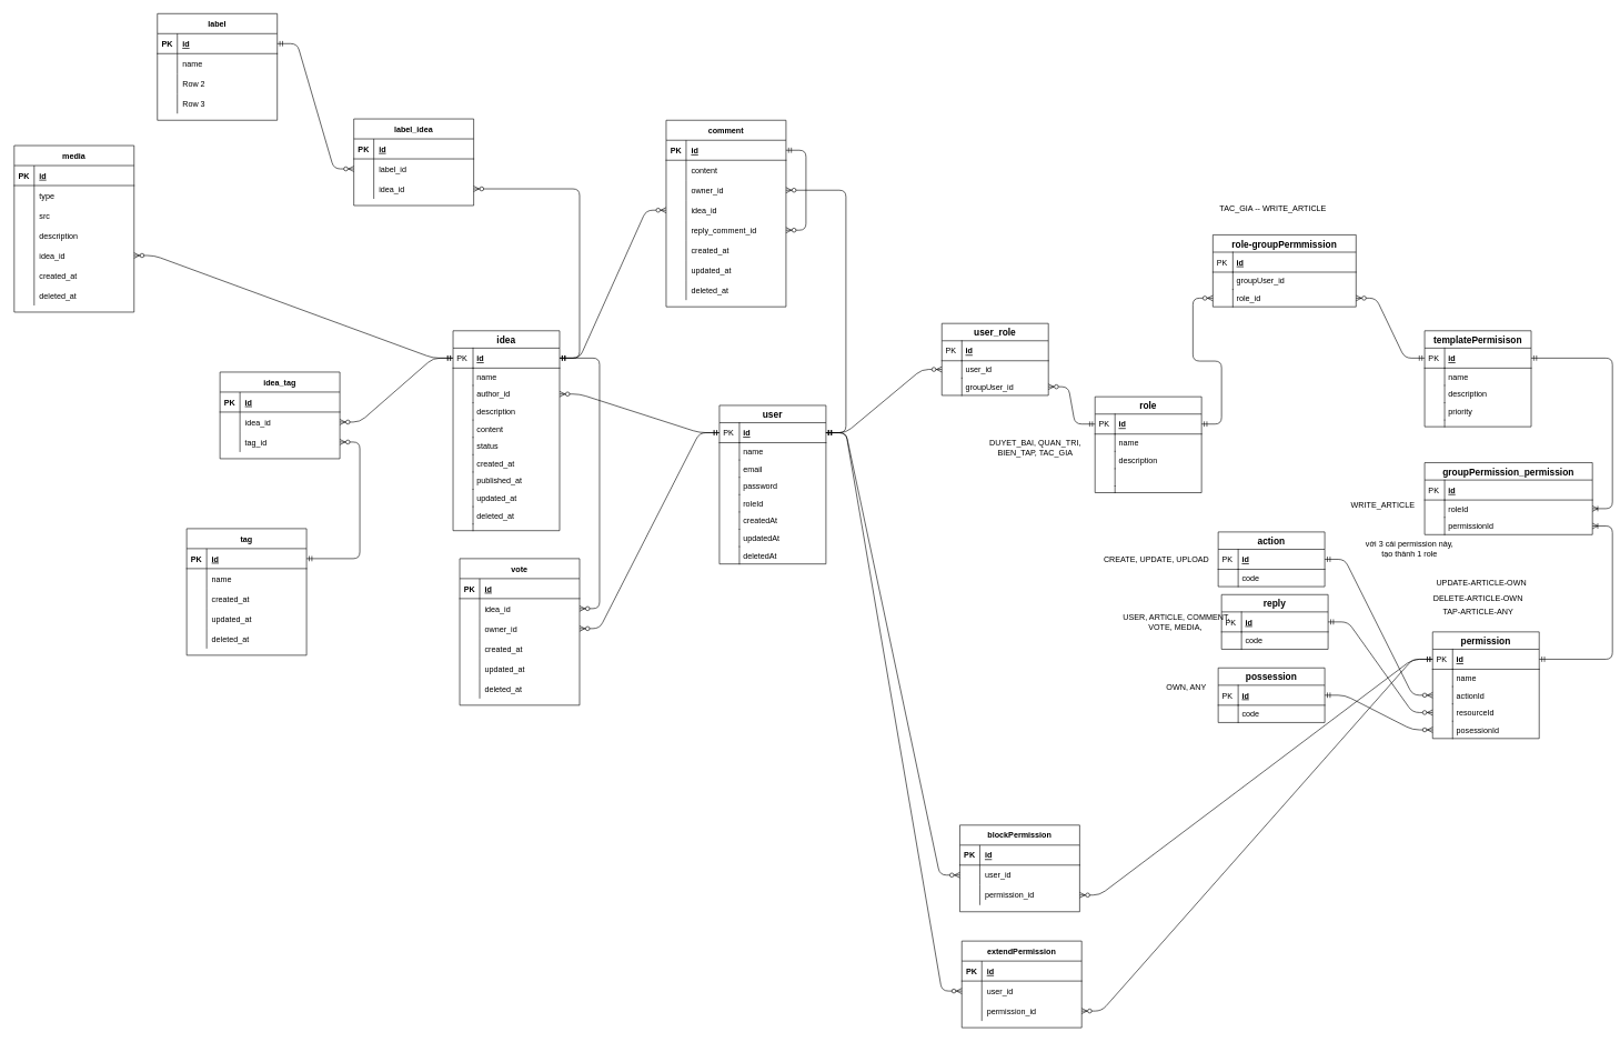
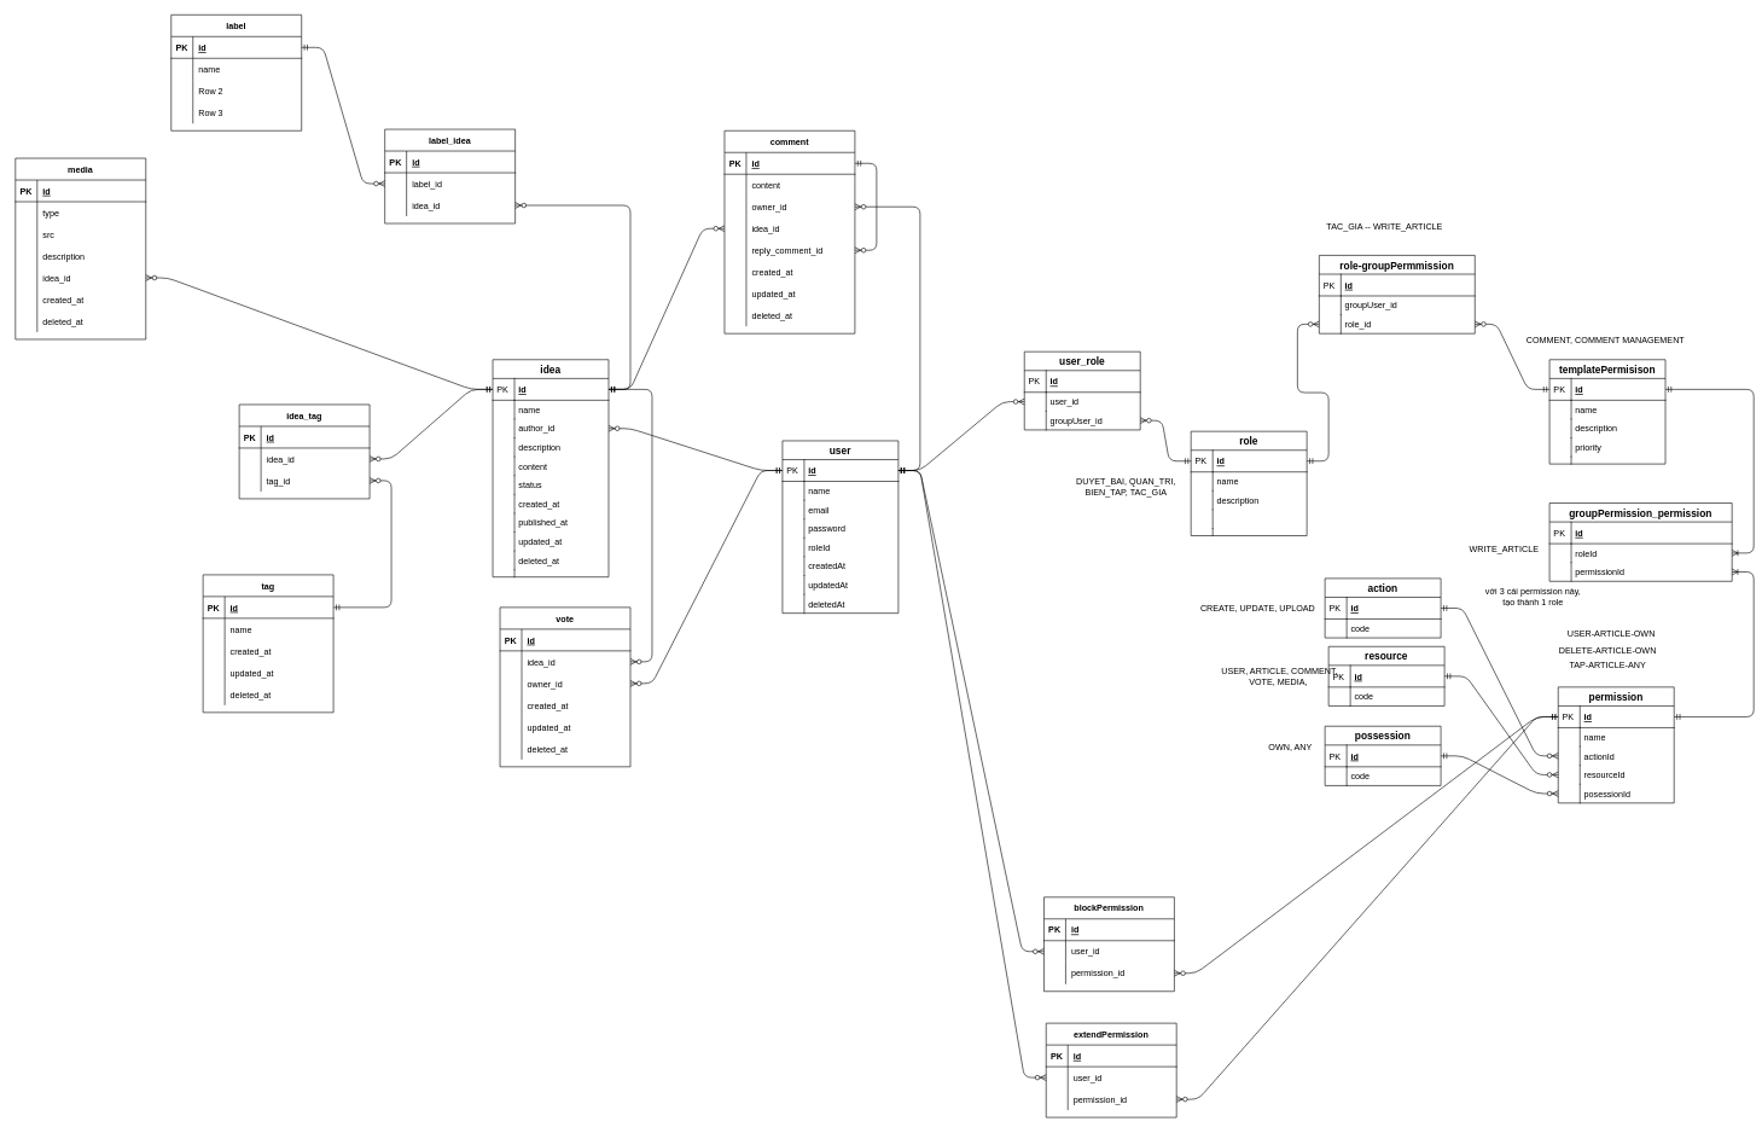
+ <mxCell id="81" value="COMMENT, COMMENT MANAGEMENT" style="text;html=1;align=center;verticalAlign=middle;resizable=0;points=[];autosize=1;" parent="1" vertex="1"><mxGeometry x="2100" y="460" width="230" height="20" as="geometry" /></mxCell>
- <mxCell id="83" value="UPDATE-ARTICLE-OWN" style="text;html=1;align=center;verticalAlign=middle;resizable=0;points=[];autosize=1;" parent="1" vertex="1"><mxGeometry x="2148" y="864" width="150" height="20" as="geometry" /></mxCell>
+ <mxCell id="83" value="USER-ARTICLE-OWN" style="text;html=1;align=center;verticalAlign=middle;resizable=0;points=[];autosize=1;" parent="1" vertex="1"><mxGeometry x="2148" y="864" width="150" height="20" as="geometry" /></mxCell>
- <mxCell id="91" value="reply" style="swimlane;fontStyle=1;childLayout=stackLayout;horizontal=1;startSize=26;horizontalStack=0;resizeParent=1;resizeParentMax=0;resizeLast=0;collapsible=1;marginBottom=0;align=center;fontSize=14;" parent="1" vertex="1"><mxGeometry x="1833" y="892" width="160" height="82" as="geometry" /></mxCell>
+ <mxCell id="91" value="resource" style="swimlane;fontStyle=1;childLayout=stackLayout;horizontal=1;startSize=26;horizontalStack=0;resizeParent=1;resizeParentMax=0;resizeLast=0;collapsible=1;marginBottom=0;align=center;fontSize=14;" parent="1" vertex="1"><mxGeometry x="1833" y="892" width="160" height="82" as="geometry" /></mxCell>
